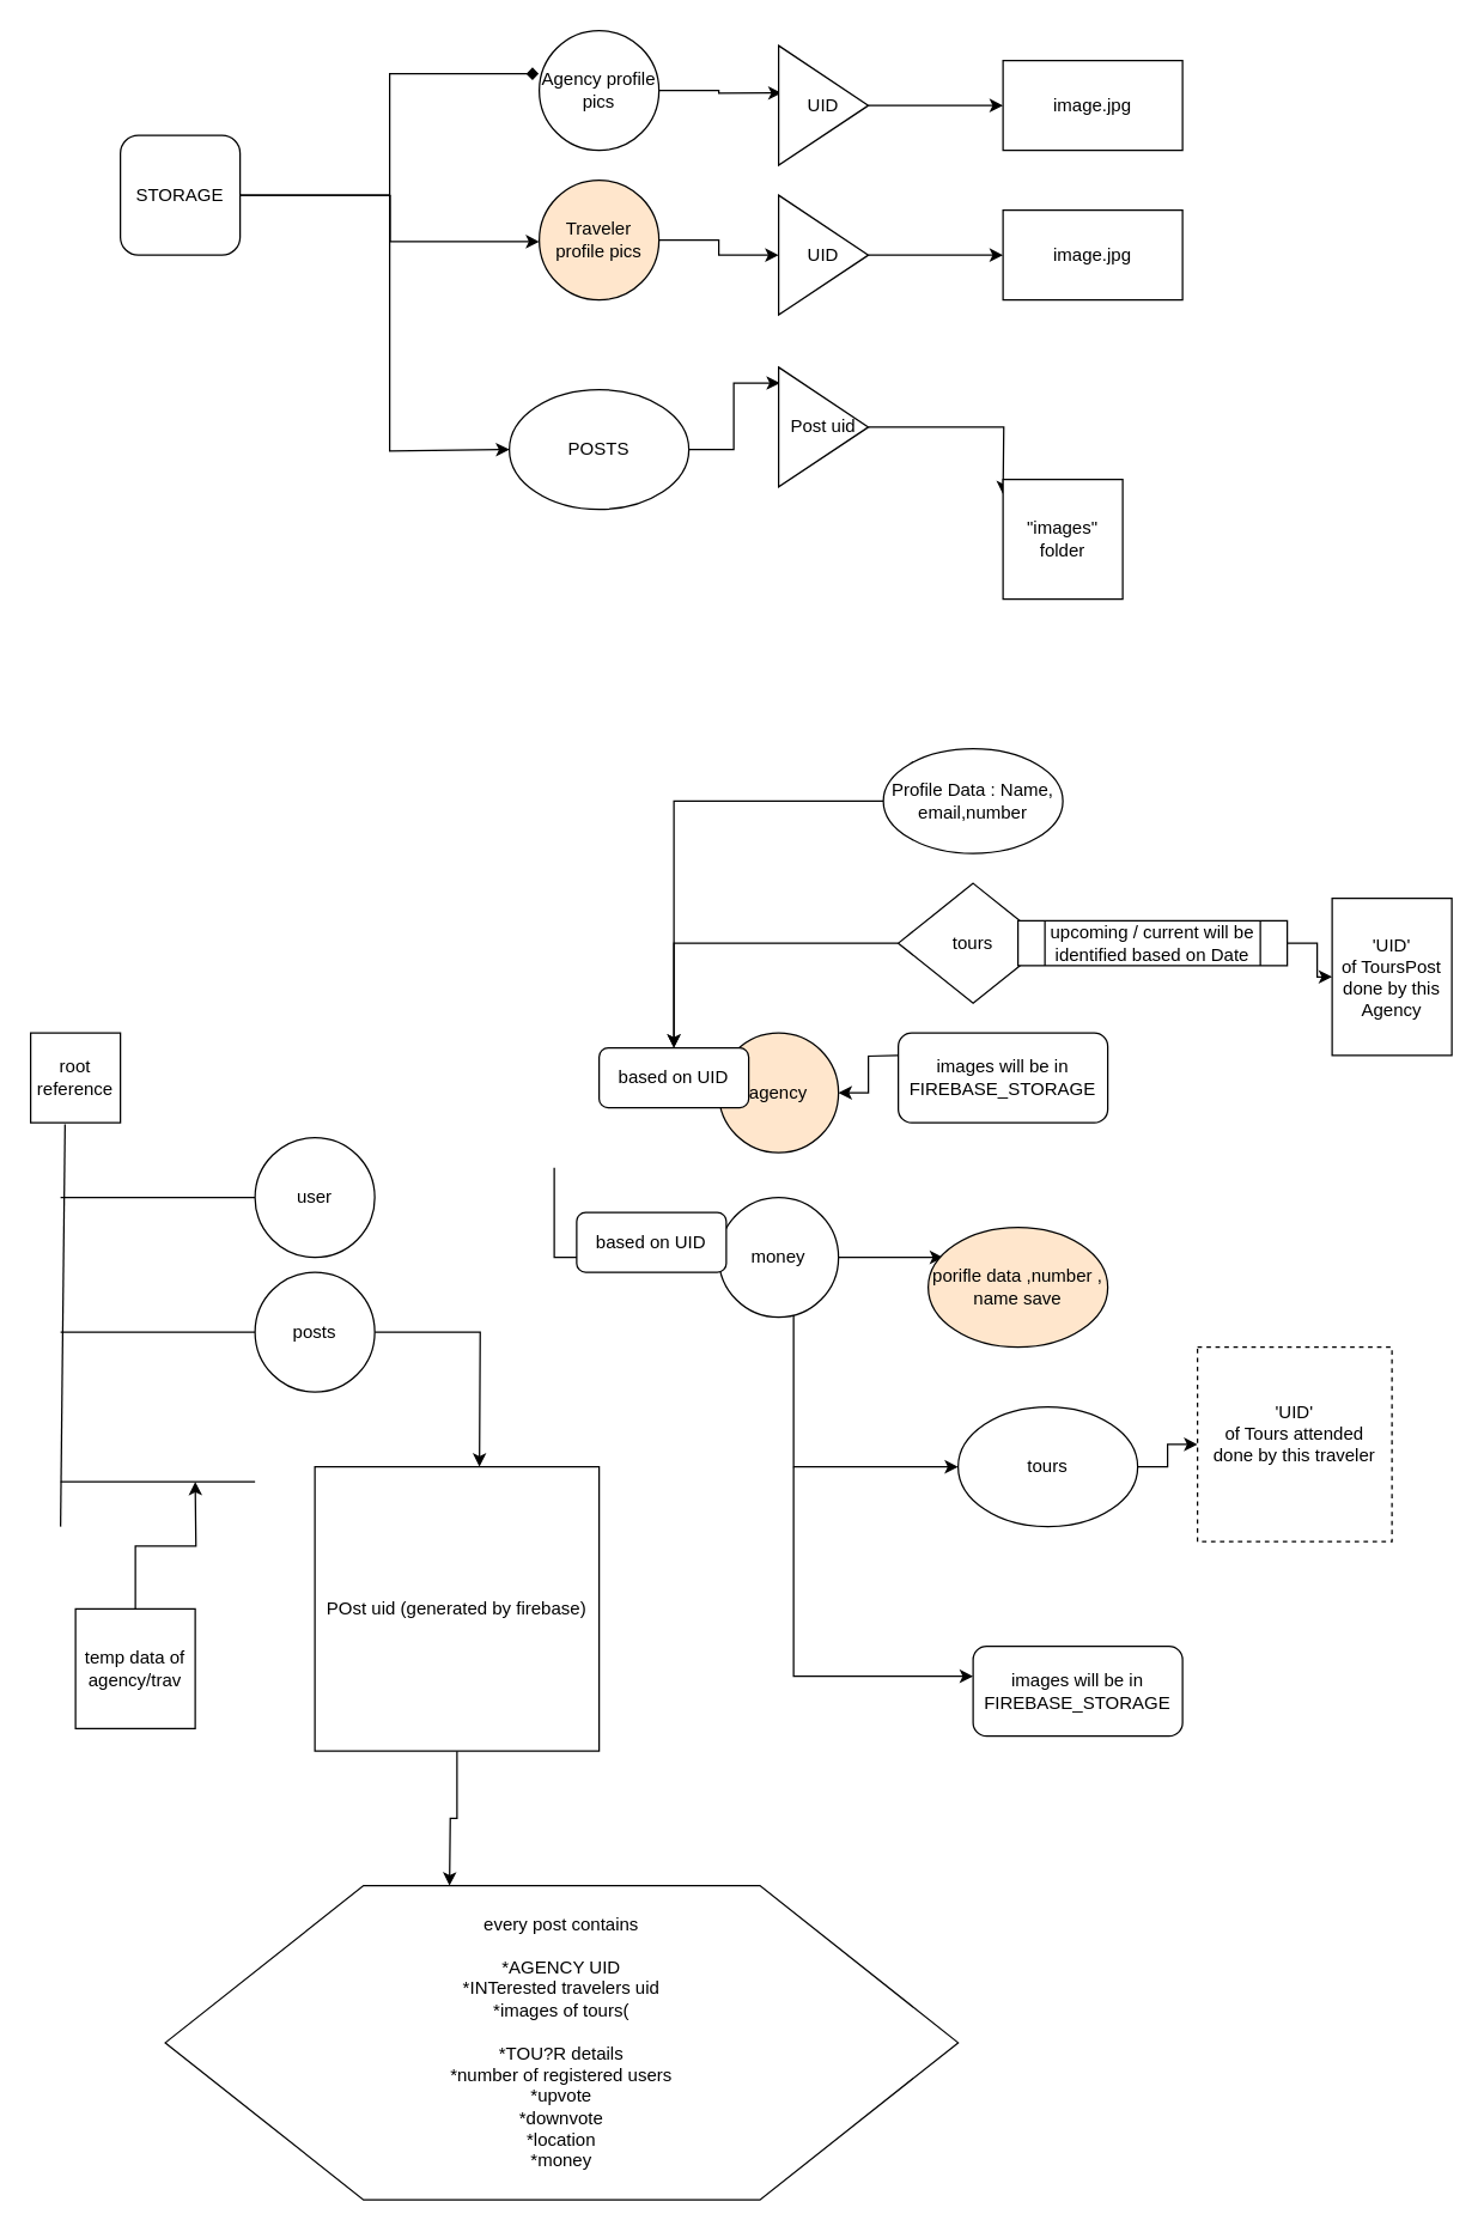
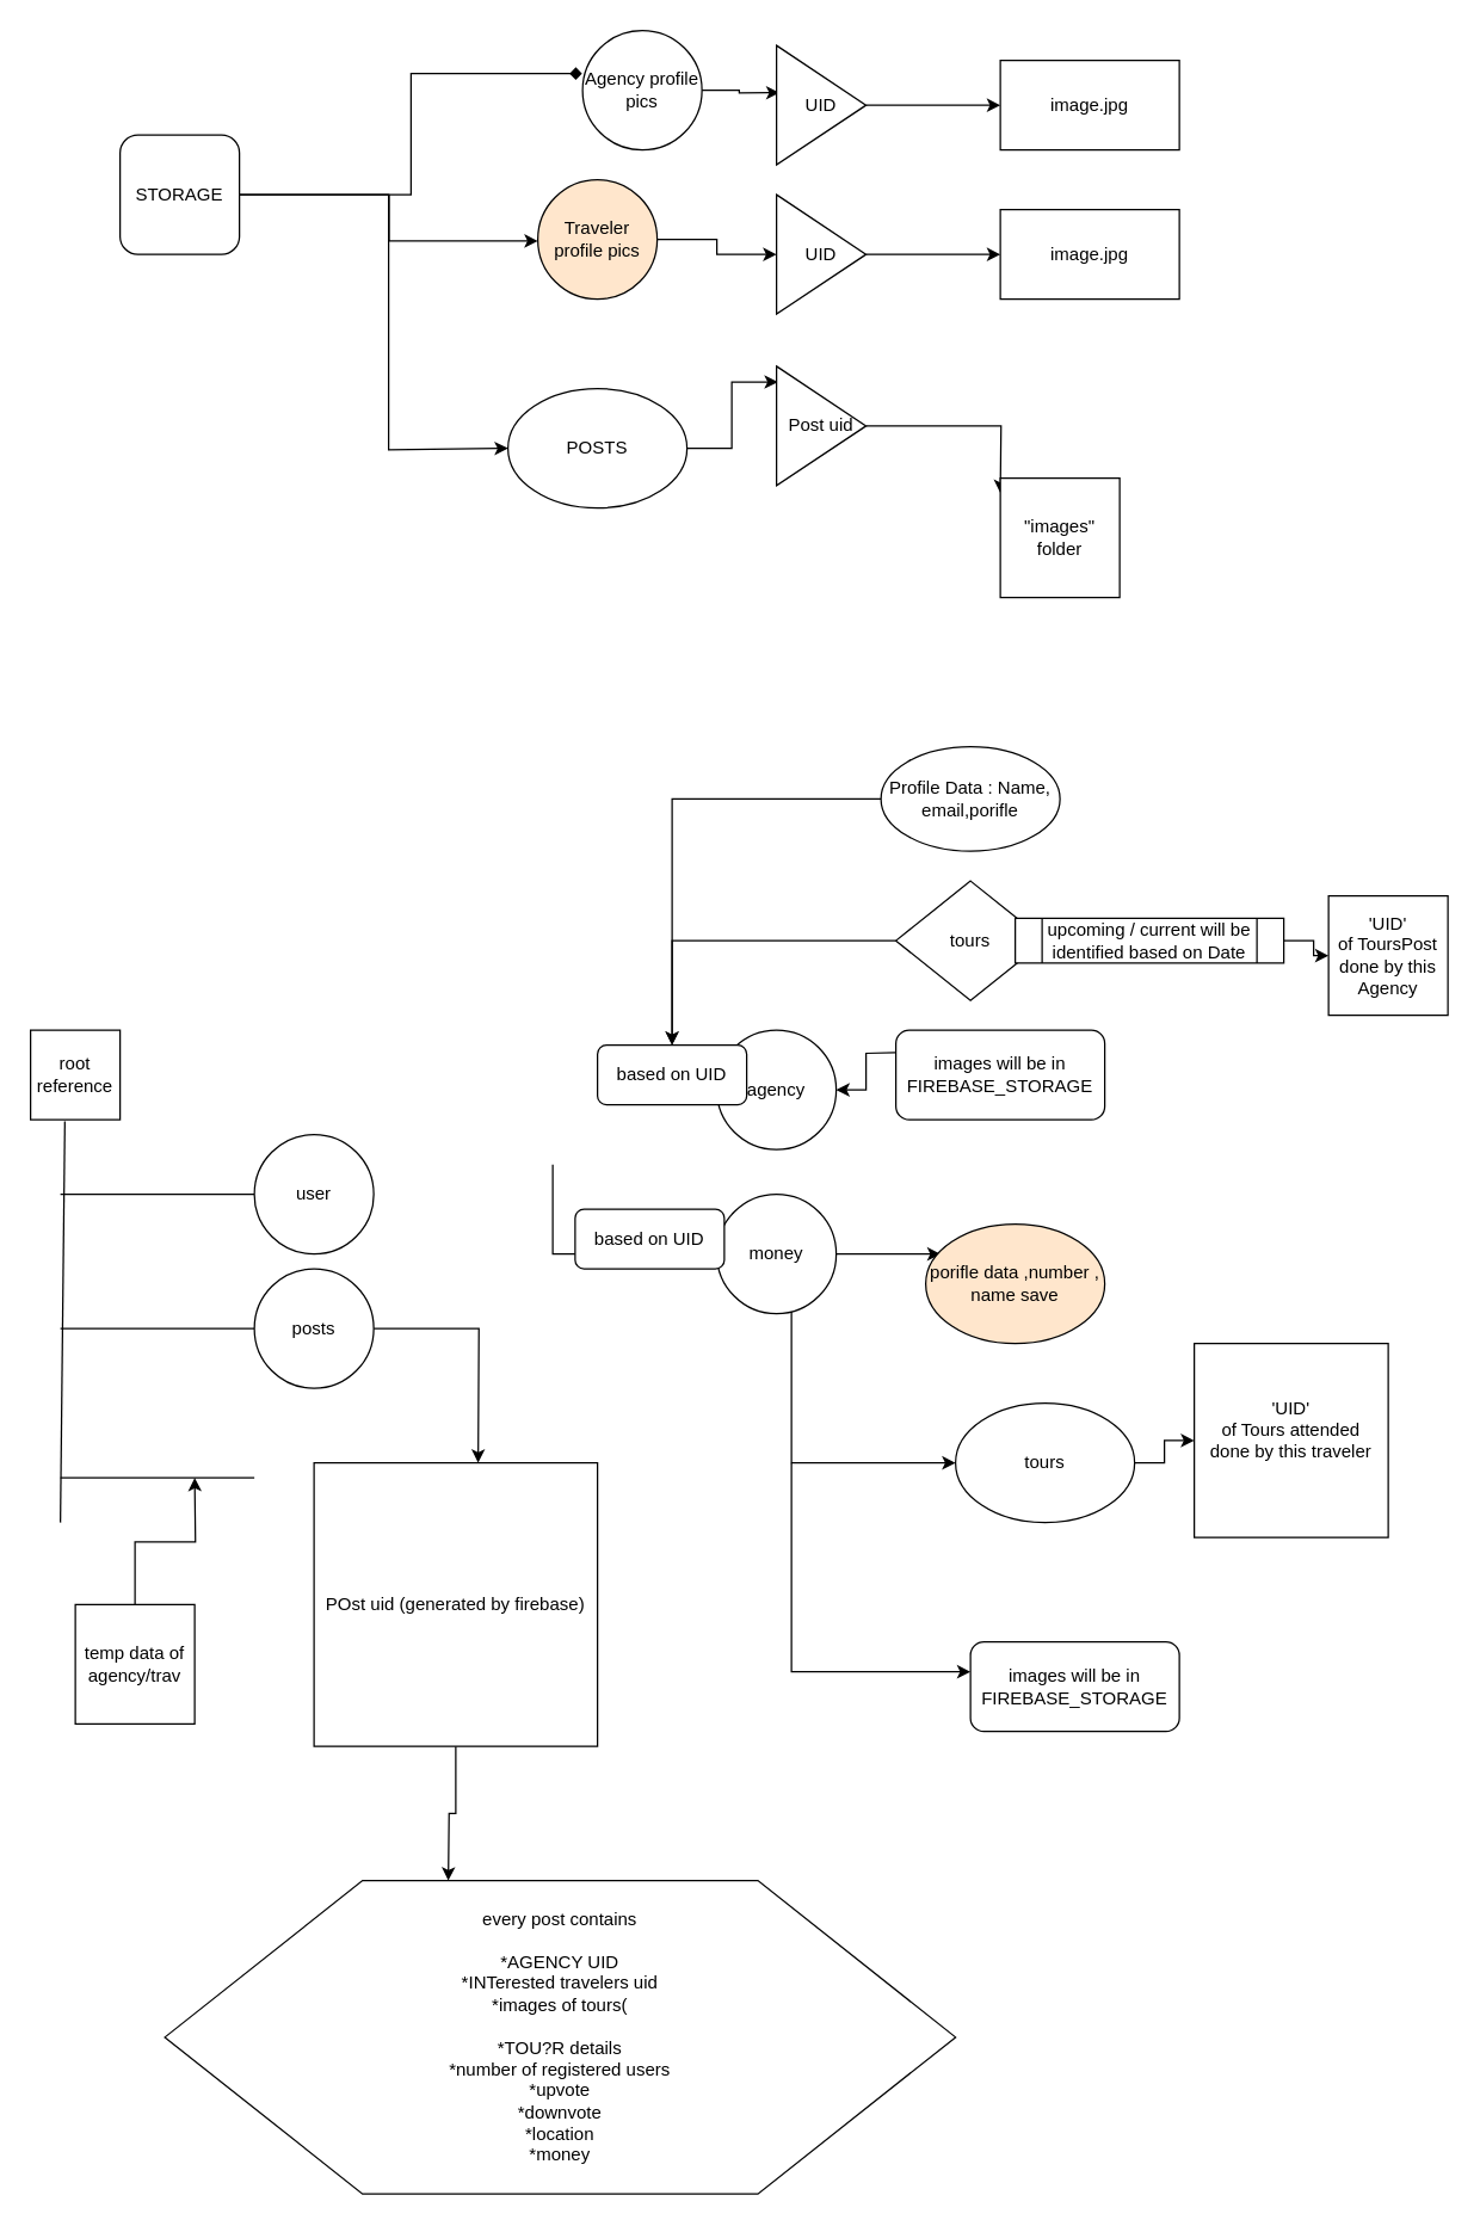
- <mxCell id="35" value="Agency profile pics" style="ellipse;whiteSpace=wrap;html=1;aspect=fixed;" vertex="1" parent="1"><mxGeometry x="360" y="20" width="80" height="80" as="geometry" /></mxCell>
+ <mxCell id="35" value="Agency profile pics" style="ellipse;whiteSpace=wrap;html=1;aspect=fixed;" vertex="1" parent="1"><mxGeometry x="390" y="20" width="80" height="80" as="geometry" /></mxCell>
- <mxCell id="17" value="Profile Data : Name, email,number " style="ellipse;whiteSpace=wrap;html=1;" parent="1" vertex="1"><mxGeometry x="590" y="500" width="120" height="70" as="geometry" /></mxCell>
+ <mxCell id="17" value="Profile Data : Name, email,porifle " style="ellipse;whiteSpace=wrap;html=1;" parent="1" vertex="1"><mxGeometry x="590" y="500" width="120" height="70" as="geometry" /></mxCell>
- <mxCell id="21" value="&lt;div&gt;'UID'&lt;/div&gt;&lt;div&gt;of ToursPost&lt;/div&gt;&lt;div&gt;done by this Agency&lt;br&gt;&lt;/div&gt;" style="whiteSpace=wrap;html=1;aspect=fixed;" parent="1" vertex="1"><mxGeometry x="890" y="600" width="80" height="105" as="geometry" /></mxCell>
+ <mxCell id="21" value="&lt;div&gt;'UID'&lt;/div&gt;&lt;div&gt;of ToursPost&lt;/div&gt;&lt;div&gt;done by this Agency&lt;br&gt;&lt;/div&gt;" style="whiteSpace=wrap;html=1;aspect=fixed;" parent="1" vertex="1"><mxGeometry x="890" y="600" width="80" height="80" as="geometry" /></mxCell>
- <mxCell id="10" value="agency" style="ellipse;whiteSpace=wrap;html=1;aspect=fixed;fillColor=#ffe6cc;" parent="1" vertex="1"><mxGeometry x="480" y="690" width="80" height="80" as="geometry" /></mxCell>
+ <mxCell id="10" value="agency" style="ellipse;whiteSpace=wrap;html=1;aspect=fixed;" parent="1" vertex="1"><mxGeometry x="480" y="690" width="80" height="80" as="geometry" /></mxCell>
- <mxCell id="25" value="&lt;div&gt;'UID'&lt;/div&gt;&lt;div&gt;of Tours attended&lt;br&gt;&lt;/div&gt;&lt;div&gt;done by this traveler&lt;/div&gt;&lt;div&gt;&lt;br&gt;&lt;/div&gt;" style="whiteSpace=wrap;html=1;aspect=fixed;dashed=1;" vertex="1" parent="1"><mxGeometry x="800" y="900" width="130" height="130" as="geometry" /></mxCell>
+ <mxCell id="25" value="&lt;div&gt;'UID'&lt;/div&gt;&lt;div&gt;of Tours attended&lt;br&gt;&lt;/div&gt;&lt;div&gt;done by this traveler&lt;/div&gt;&lt;div&gt;&lt;br&gt;&lt;/div&gt;" style="whiteSpace=wrap;html=1;aspect=fixed;" vertex="1" parent="1"><mxGeometry x="800" y="900" width="130" height="130" as="geometry" /></mxCell>
